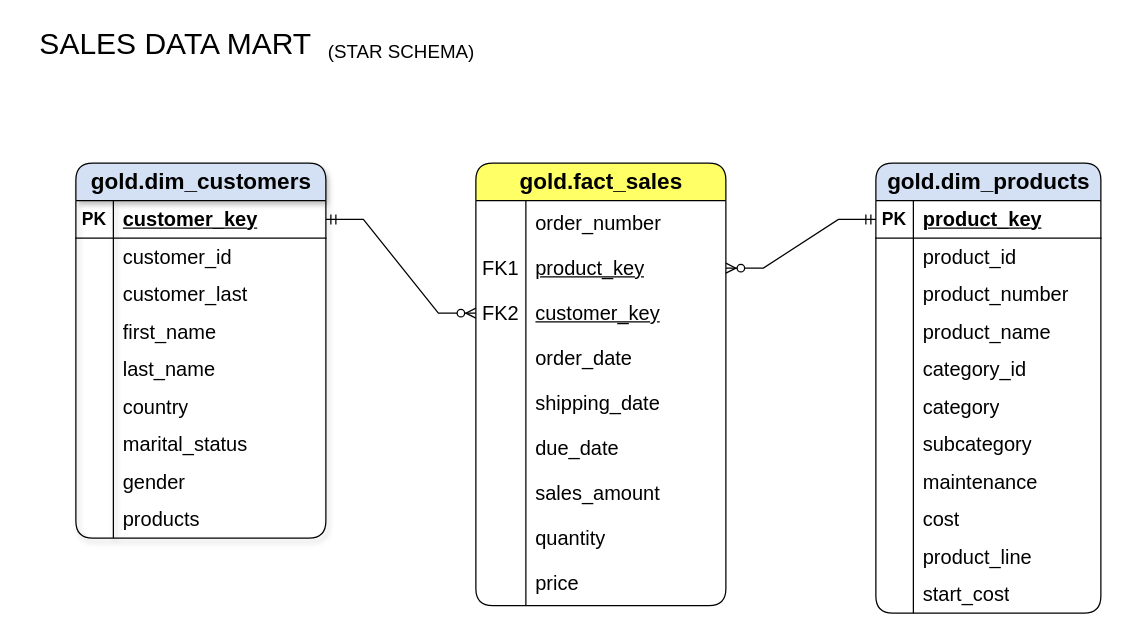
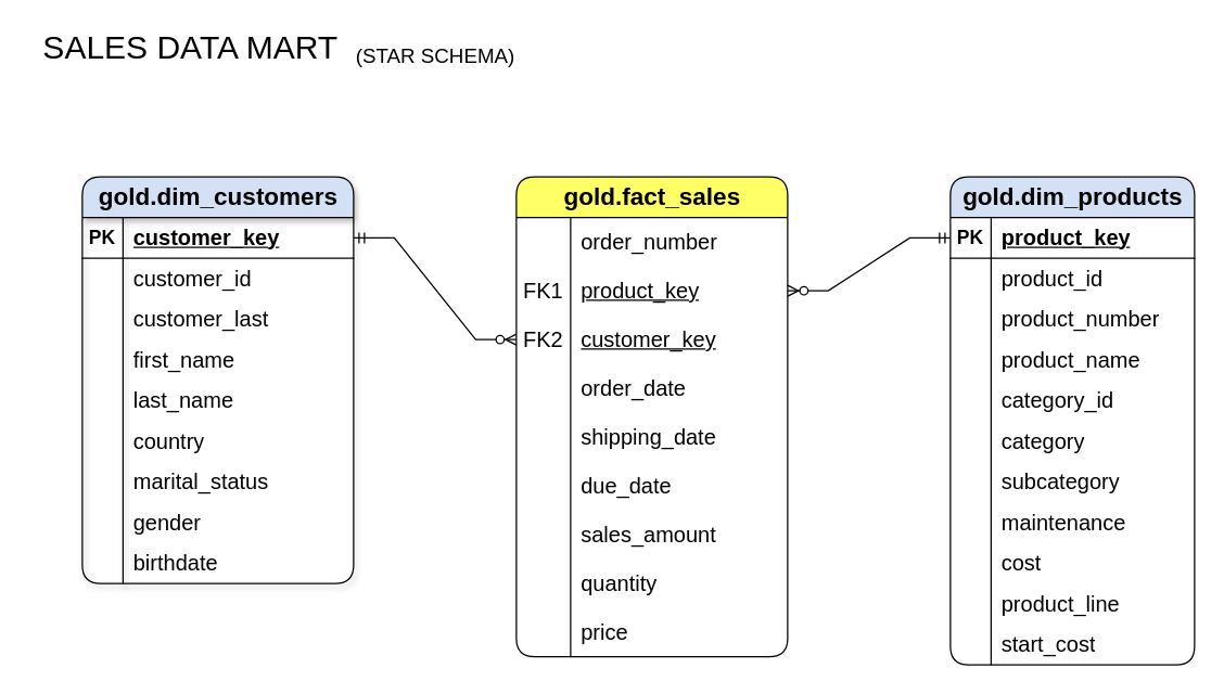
- <mxCell id="31" value="products" style="shape=partialRectangle;connectable=0;fillColor=none;top=0;left=0;bottom=0;right=0;align=left;spacingLeft=6;overflow=hidden;whiteSpace=wrap;html=1;fontSize=16;" vertex="1" parent="29"><mxGeometry x="30" width="170" height="30" as="geometry"><mxRectangle width="170" height="30" as="alternateBounds" /></mxGeometry></mxCell>
+ <mxCell id="31" value="birthdate" style="shape=partialRectangle;connectable=0;fillColor=none;top=0;left=0;bottom=0;right=0;align=left;spacingLeft=6;overflow=hidden;whiteSpace=wrap;html=1;fontSize=16;" vertex="1" parent="29"><mxGeometry x="30" width="170" height="30" as="geometry"><mxRectangle width="170" height="30" as="alternateBounds" /></mxGeometry></mxCell>
